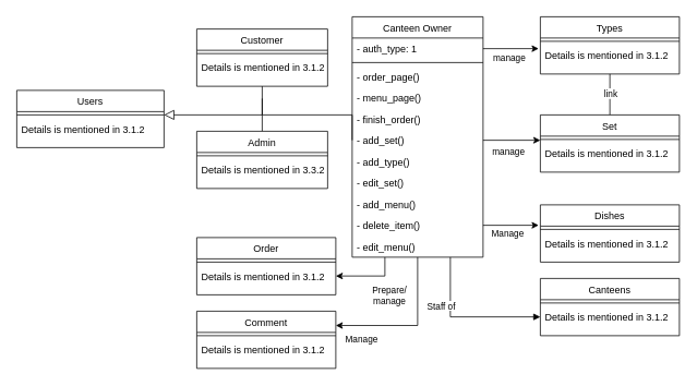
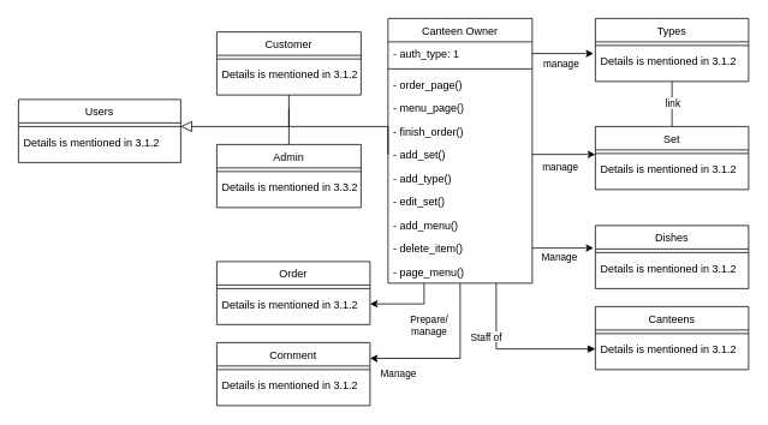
- <mxCell id="28" value="- edit_menu()" style="text;align=left;verticalAlign=top;spacingLeft=4;spacingRight=4;overflow=hidden;rotatable=0;points=[[0,0.5],[1,0.5]];portConstraint=eastwest;rounded=0;shadow=0;html=0;" vertex="1" parent="17"><mxGeometry y="268" width="160" height="22" as="geometry" /></mxCell>
+ <mxCell id="28" value="- page_menu()" style="text;align=left;verticalAlign=top;spacingLeft=4;spacingRight=4;overflow=hidden;rotatable=0;points=[[0,0.5],[1,0.5]];portConstraint=eastwest;rounded=0;shadow=0;html=0;" vertex="1" parent="17"><mxGeometry y="268" width="160" height="22" as="geometry" /></mxCell>
